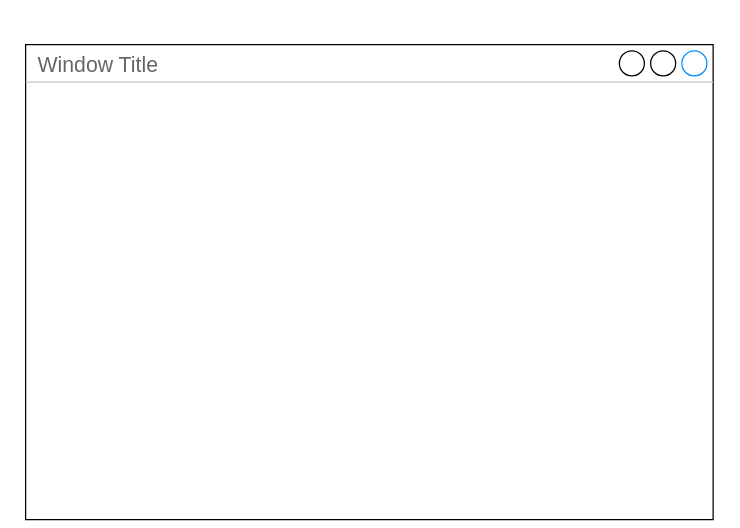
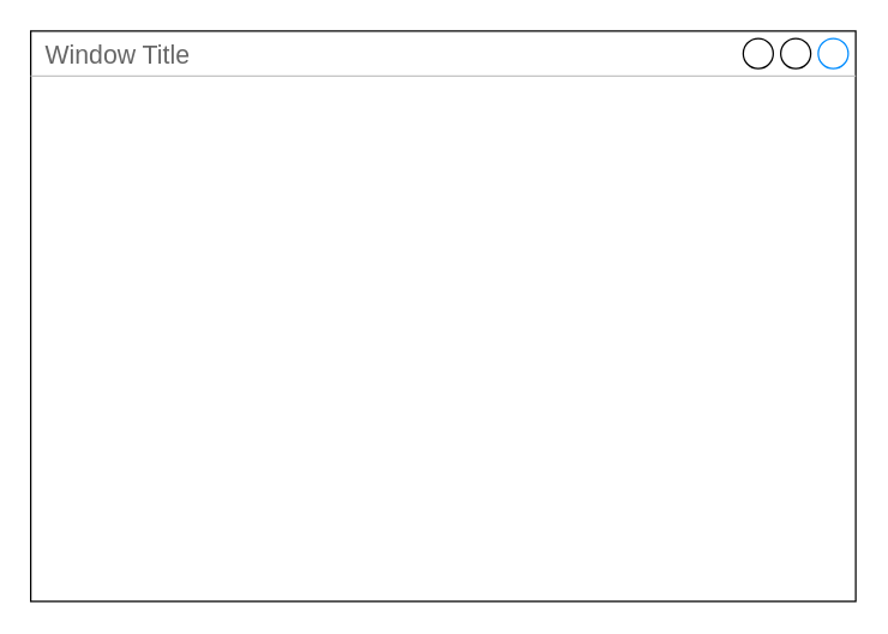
- <mxCell id="2" value="Window Title" style="strokeWidth=1;shadow=0;dashed=0;align=center;html=1;shape=mxgraph.mockup.containers.window;align=left;verticalAlign=top;spacingLeft=8;strokeColor2=#008cff;strokeColor3=#c4c4c4;fontColor=#666666;fillColor=#ffffff;mainText=;fontSize=17;labelBackgroundColor=none;" vertex="1" parent="1"><mxGeometry x="20" y="35" width="550" height="380" as="geometry" /></mxCell>
+ <mxCell id="2" value="Window Title" style="strokeWidth=1;shadow=0;dashed=0;align=center;html=1;shape=mxgraph.mockup.containers.window;align=left;verticalAlign=top;spacingLeft=8;strokeColor2=#008cff;strokeColor3=#c4c4c4;fontColor=#666666;fillColor=#ffffff;mainText=;fontSize=17;labelBackgroundColor=none;" vertex="1" parent="1"><mxGeometry x="20" y="20" width="550" height="380" as="geometry" /></mxCell>
